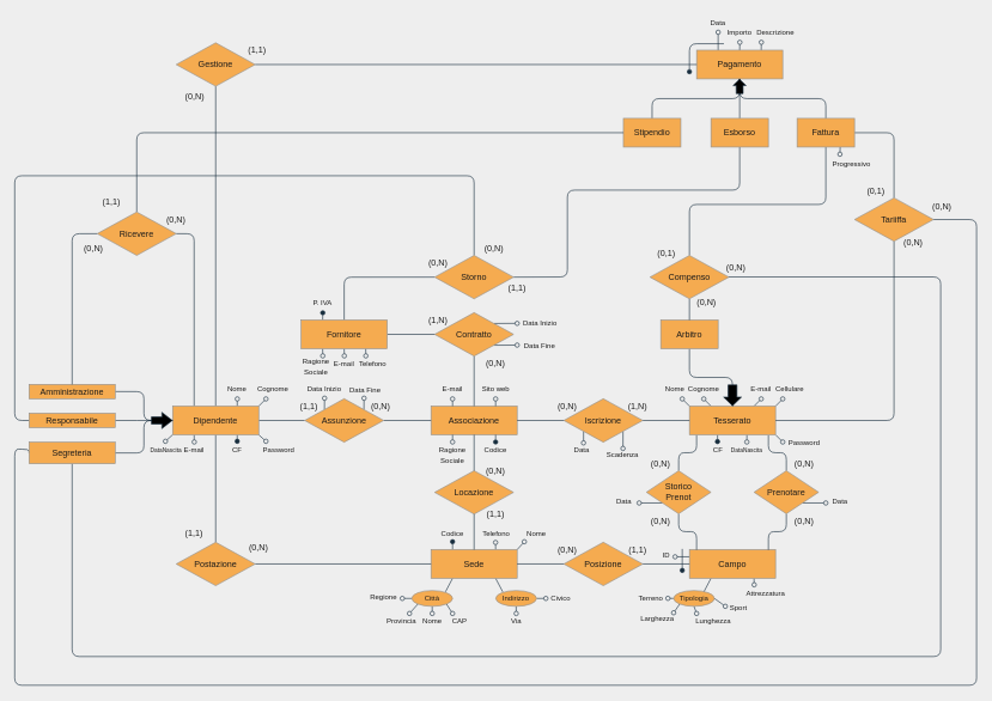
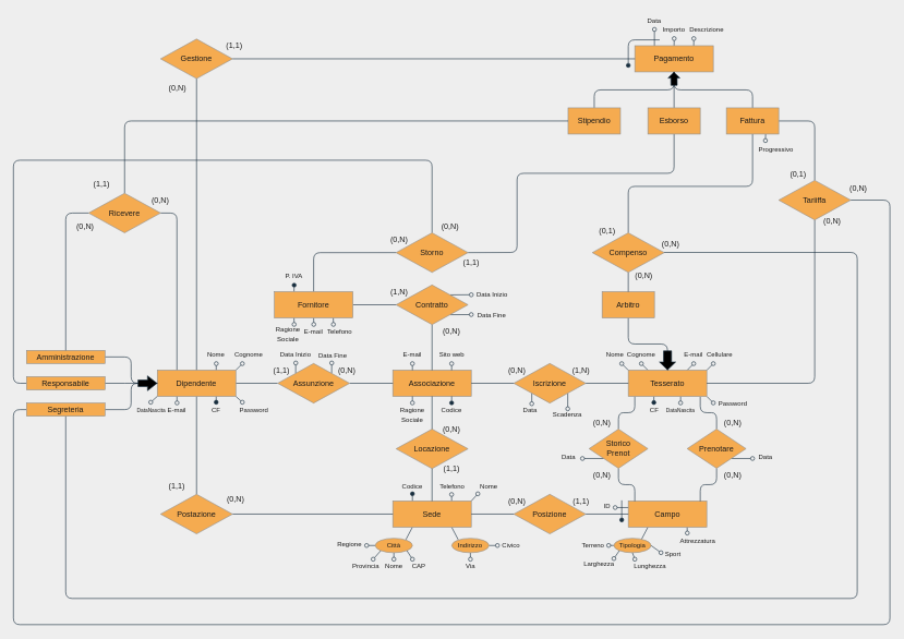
- <mxCell id="68" value="Segreteria" style="whiteSpace=wrap;html=1;fillColor=#F5AB50;strokeColor=#909090;fontColor=#1A1A1A;" parent="1" vertex="1"><mxGeometry x="40" y="615.25" width="120" height="30" as="geometry" /></mxCell>
+ <mxCell id="68" value="Segreteria" style="whiteSpace=wrap;html=1;fillColor=#F5AB50;strokeColor=#909090;fontColor=#1A1A1A;" parent="1" vertex="1"><mxGeometry x="40" y="615.25" width="120" height="20" as="geometry" /></mxCell>
